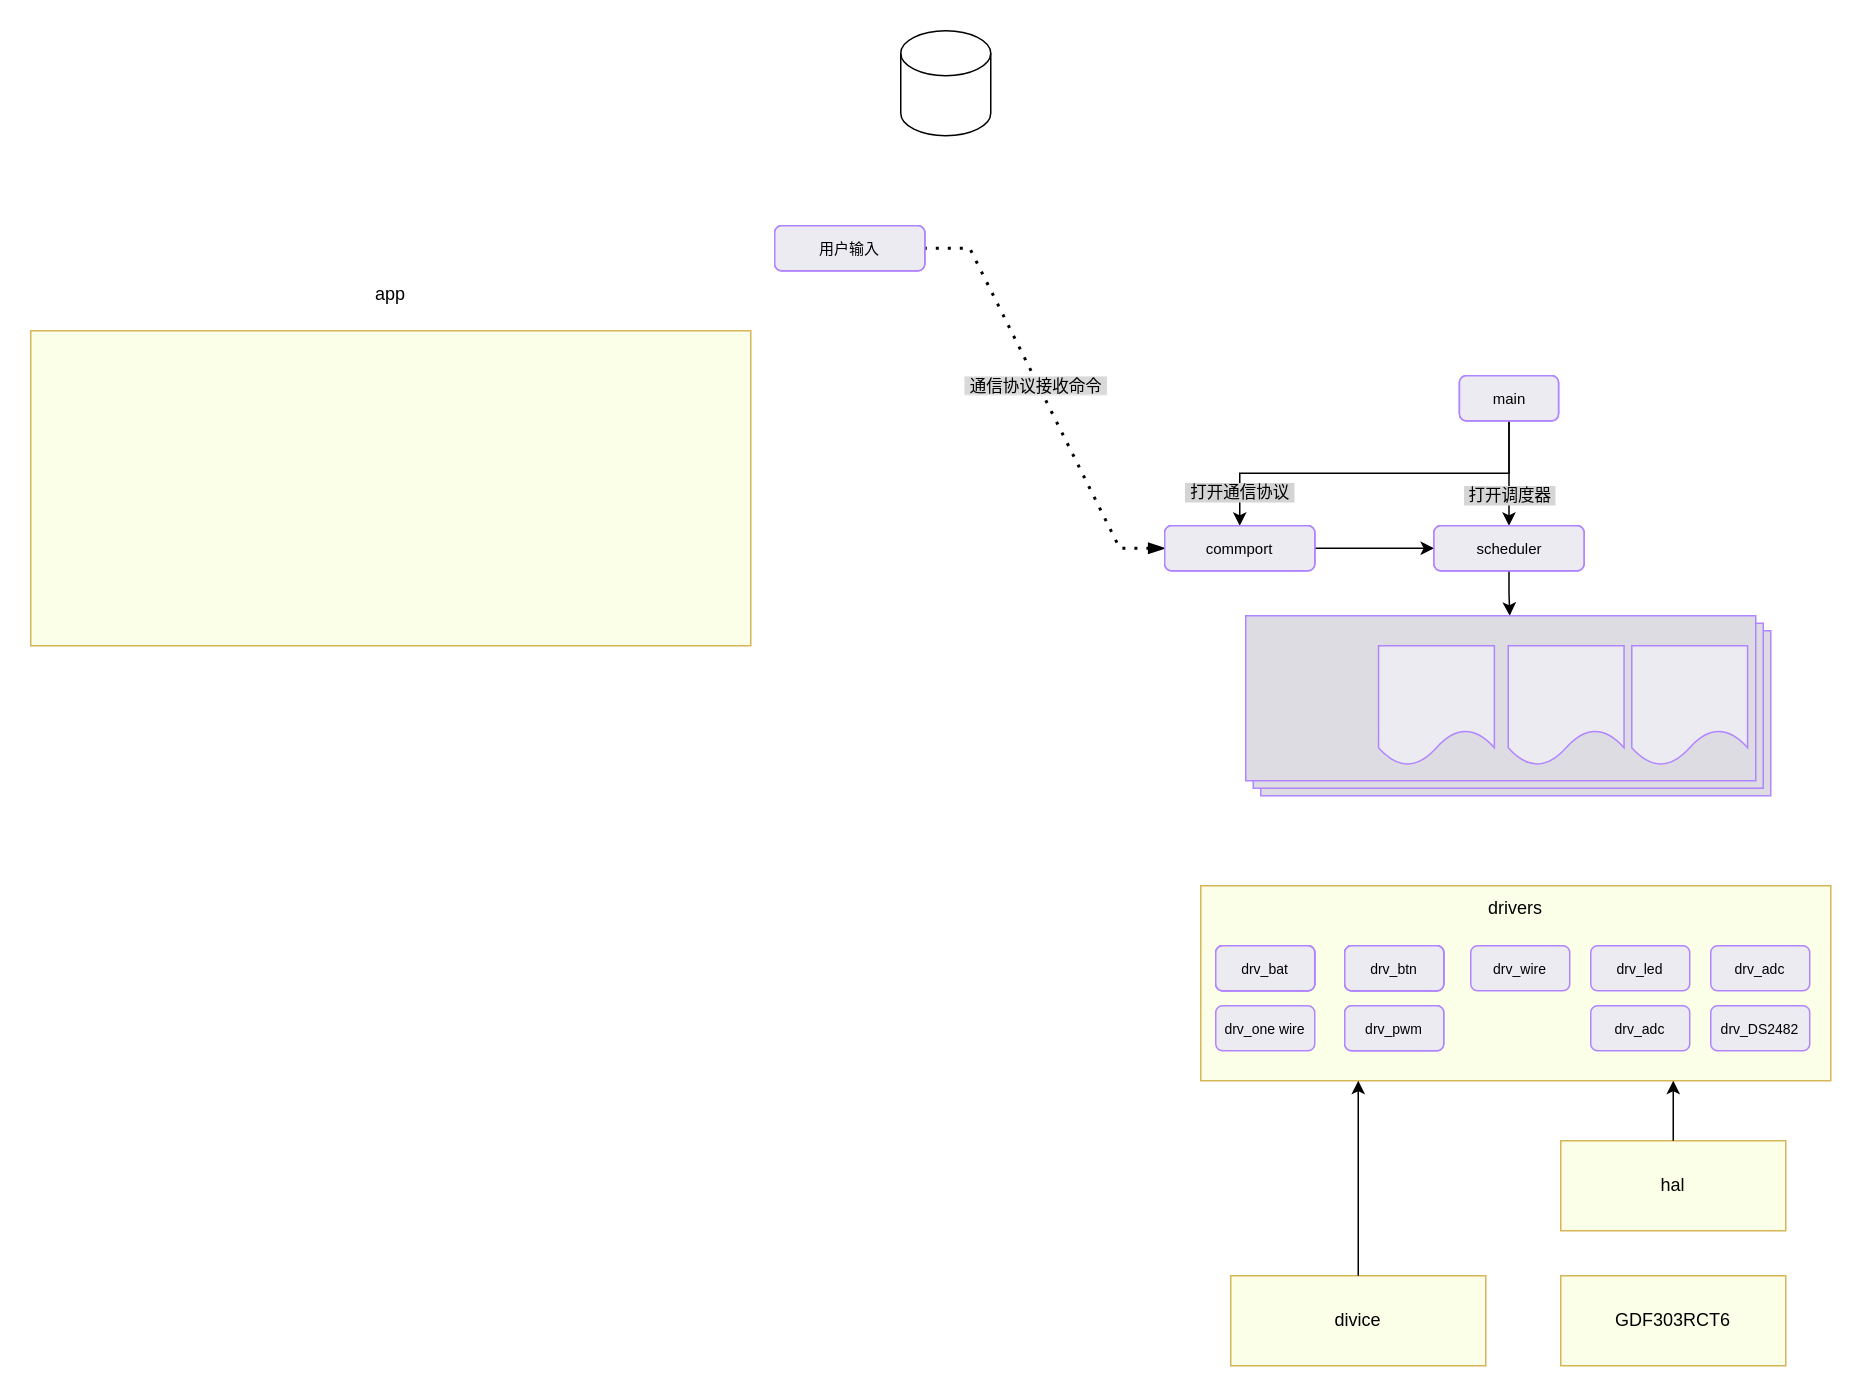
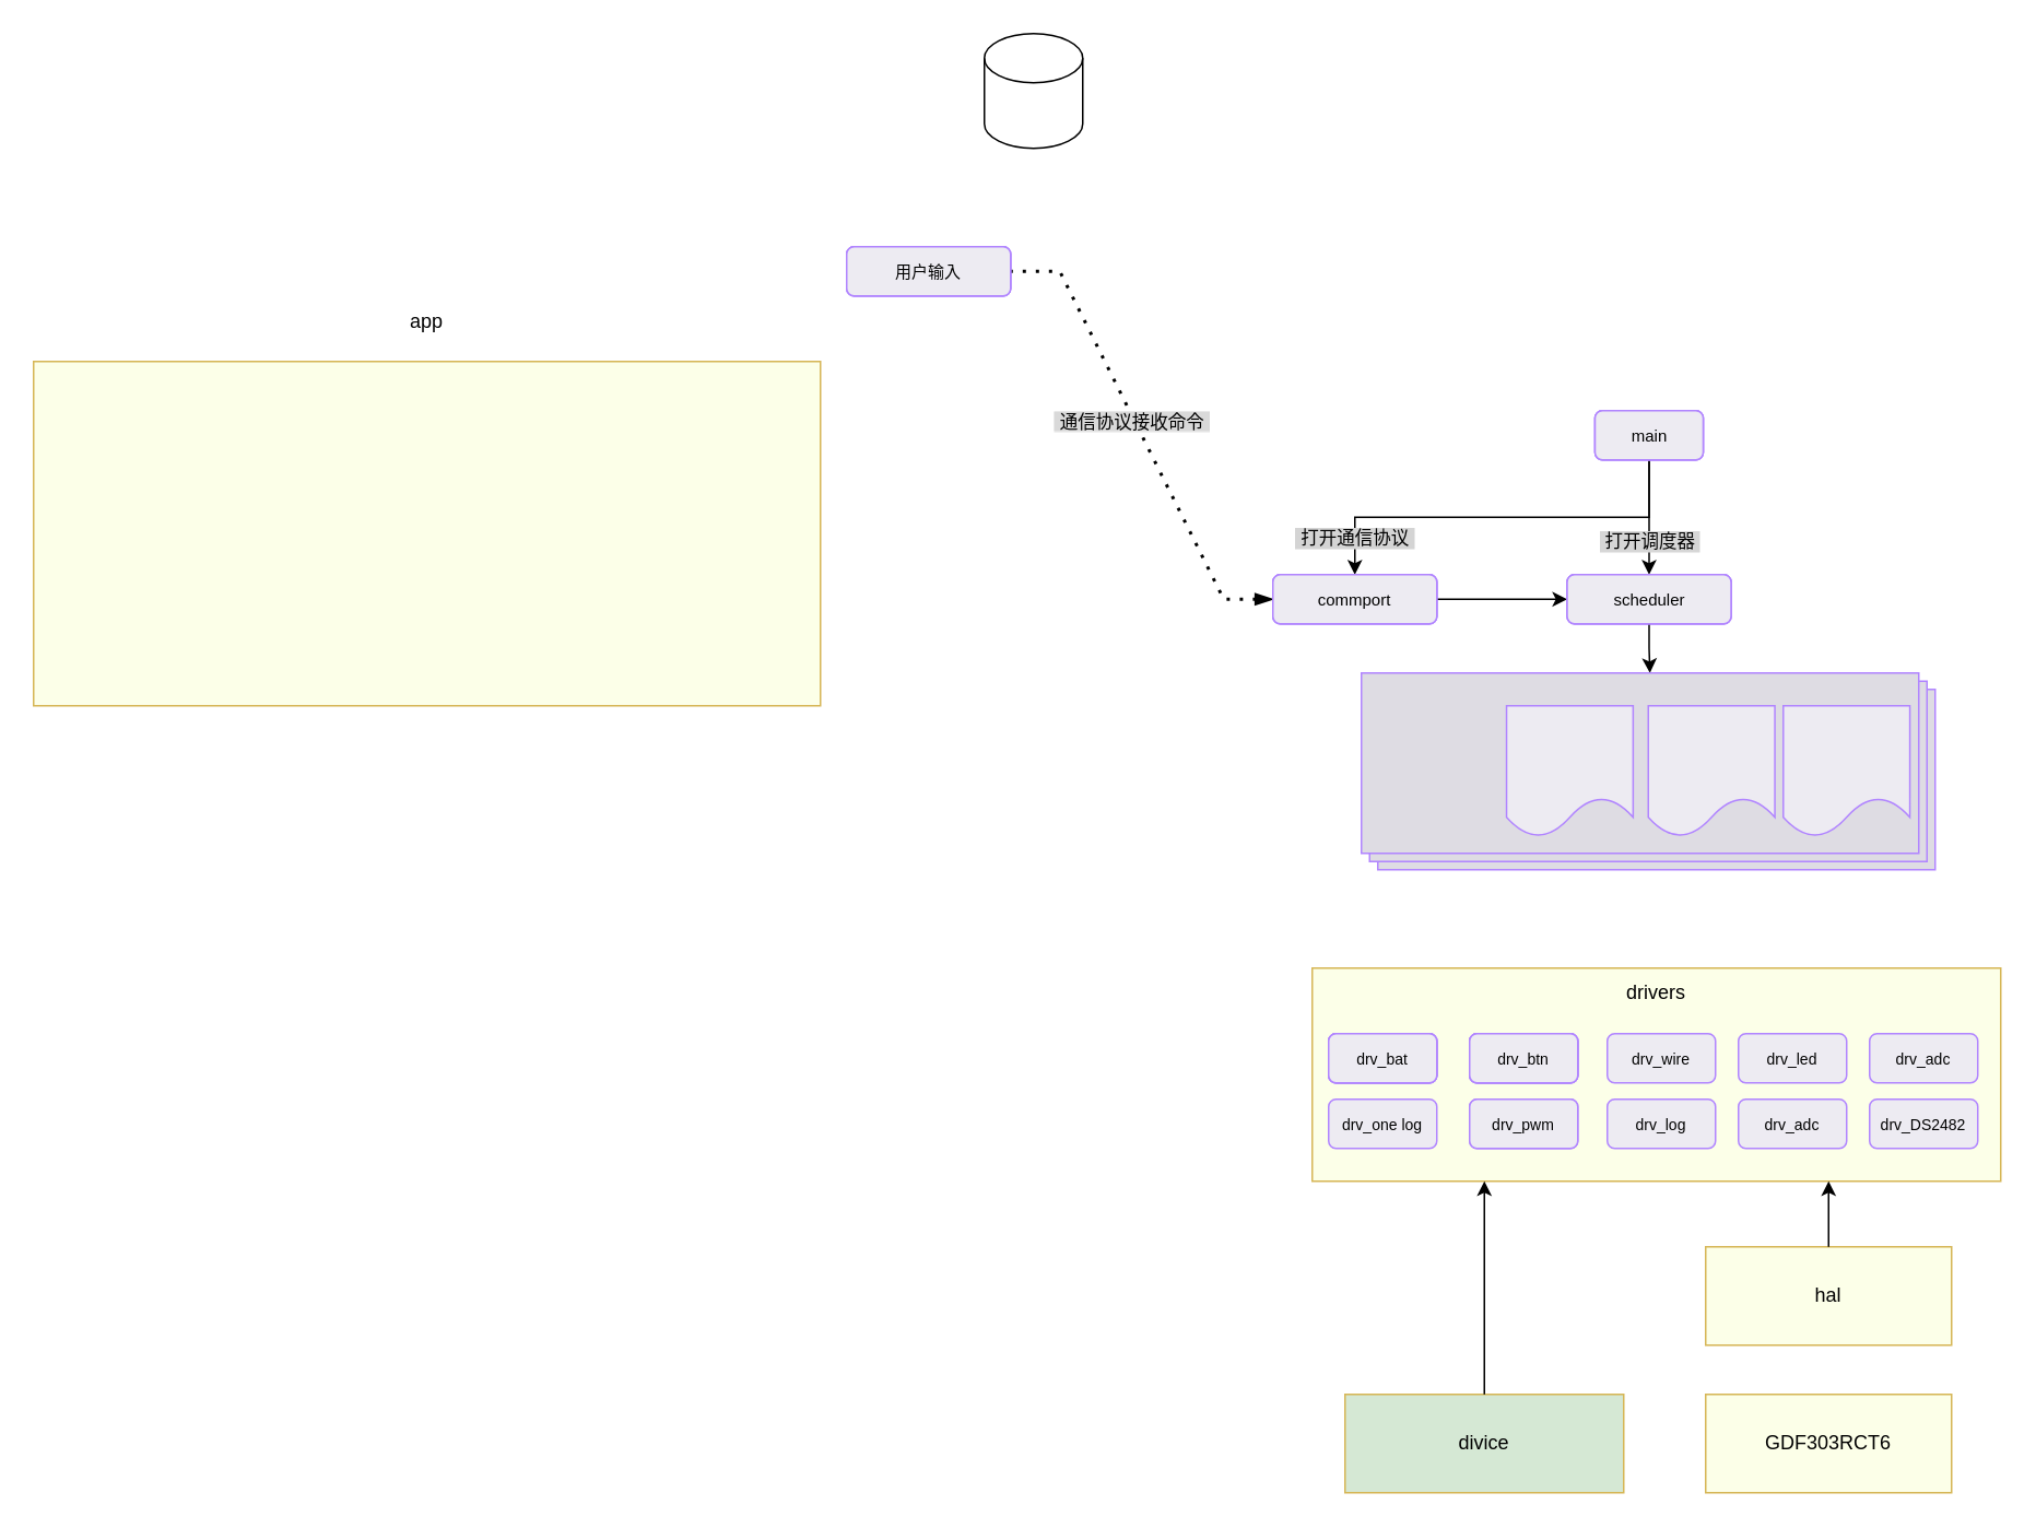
- <mxCell id="14" value="&lt;p class=&quot;MsoNormal&quot;&gt;&lt;span style=&quot;font-family: 等线; font-size: 7pt;&quot;&gt;&lt;font face=&quot;Arial&quot;&gt;drv_&lt;/font&gt;&lt;/span&gt;&lt;span style=&quot;font-family: Arial; font-size: 7pt;&quot;&gt;one wire&lt;/span&gt;&lt;/p&gt;" style="rounded=1;whiteSpace=wrap;html=1;fillColor=#EDEBF2;strokeColor=#B185FF;" vertex="1" parent="1"><mxGeometry x="810" y="670" width="66" height="30" as="geometry" /></mxCell>
+ <mxCell id="14" value="&lt;p class=&quot;MsoNormal&quot;&gt;&lt;span style=&quot;font-family: 等线; font-size: 7pt;&quot;&gt;&lt;font face=&quot;Arial&quot;&gt;drv_&lt;/font&gt;&lt;/span&gt;&lt;span style=&quot;font-family: Arial; font-size: 7pt;&quot;&gt;one log&lt;/span&gt;&lt;/p&gt;" style="rounded=1;whiteSpace=wrap;html=1;fillColor=#EDEBF2;strokeColor=#B185FF;" vertex="1" parent="1"><mxGeometry x="810" y="670" width="66" height="30" as="geometry" /></mxCell>
+ <mxCell id="16" value="&lt;p class=&quot;MsoNormal&quot;&gt;&lt;span style=&quot;font-family: 等线; font-size: 7pt;&quot;&gt;&lt;font face=&quot;Arial&quot;&gt;drv_&lt;/font&gt;&lt;/span&gt;&lt;span style=&quot;font-family: Arial; font-size: 7pt;&quot;&gt;log&lt;/span&gt;&lt;/p&gt;" style="rounded=1;whiteSpace=wrap;html=1;fillColor=#EDEBF2;strokeColor=#B185FF;" vertex="1" parent="1"><mxGeometry x="980" y="670" width="66" height="30" as="geometry" /></mxCell>
- <mxCell id="7" value="divice" style="rounded=0;whiteSpace=wrap;html=1;fillColor=#FCFFE8;strokeColor=#d6b656;" vertex="1" parent="1"><mxGeometry x="820" y="850" width="170" height="60" as="geometry" /></mxCell>
+ <mxCell id="7" value="divice" style="rounded=0;whiteSpace=wrap;html=1;fillColor=#d5e8d4;strokeColor=#d6b656;" vertex="1" parent="1"><mxGeometry x="820" y="850" width="170" height="60" as="geometry" /></mxCell>
